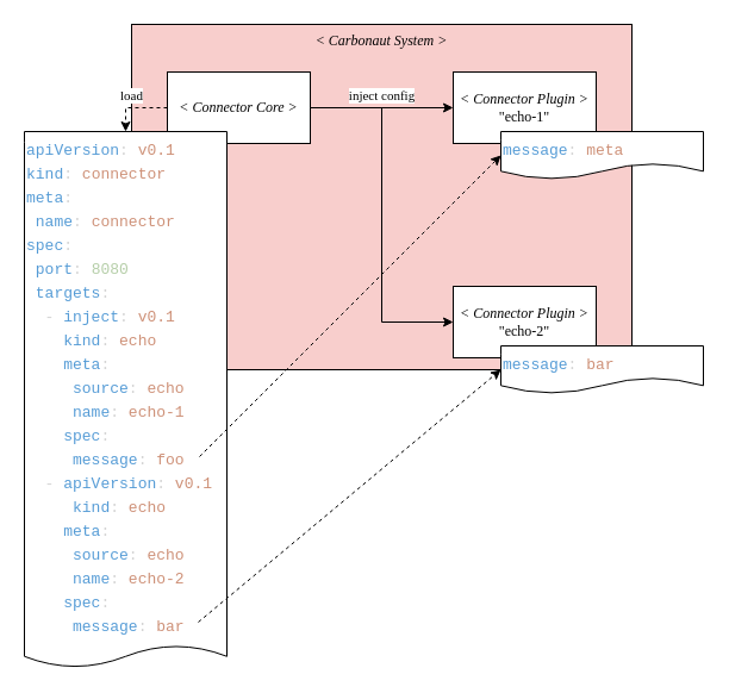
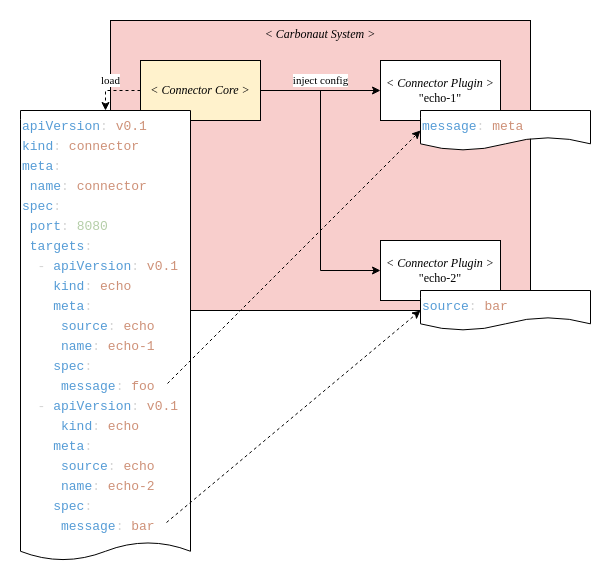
- <mxCell id="6" value="&lt;i&gt;&amp;lt; Connector Core &amp;gt;&lt;/i&gt;" style="rounded=0;whiteSpace=wrap;html=1;fontFamily=Graphik;" vertex="1" parent="1"><mxGeometry x="140" y="60" width="120" height="60" as="geometry" /></mxCell>
+ <mxCell id="6" value="&lt;i&gt;&amp;lt; Connector Core &amp;gt;&lt;/i&gt;" style="rounded=0;whiteSpace=wrap;html=1;fontFamily=Graphik;fillColor=#fff2cc;" vertex="1" parent="1"><mxGeometry x="140" y="60" width="120" height="60" as="geometry" /></mxCell>
- <mxCell id="9" value="&lt;div style=&quot;font-family: Menlo, Monaco, &amp;quot;Courier New&amp;quot;, monospace; font-size: 13px; line-height: 20px;&quot;&gt;&lt;div style=&quot;color: rgb(212, 212, 212);&quot;&gt;&lt;span style=&quot;background-color: rgb(255, 255, 255);&quot;&gt;&lt;span style=&quot;color: rgb(86, 156, 214);&quot;&gt;apiVersion&lt;/span&gt;:&amp;nbsp;&lt;/span&gt;&lt;span style=&quot;background-color: rgb(255, 255, 255); color: rgb(206, 145, 120);&quot;&gt;v0.1&lt;/span&gt;&lt;/div&gt;&lt;div style=&quot;color: rgb(212, 212, 212);&quot;&gt;&lt;span style=&quot;background-color: rgb(255, 255, 255);&quot;&gt;&lt;span style=&quot;color: #569cd6;&quot;&gt;kind&lt;/span&gt;: &lt;span style=&quot;color: #ce9178;&quot;&gt;connector&lt;/span&gt;&lt;/span&gt;&lt;/div&gt;&lt;div style=&quot;color: rgb(212, 212, 212);&quot;&gt;&lt;span style=&quot;background-color: rgb(255, 255, 255);&quot;&gt;&lt;span style=&quot;color: #569cd6;&quot;&gt;meta&lt;/span&gt;:&lt;/span&gt;&lt;/div&gt;&lt;div style=&quot;color: rgb(212, 212, 212);&quot;&gt;&lt;span style=&quot;background-color: rgb(255, 255, 255);&quot;&gt;&lt;span style=&quot;color: #569cd6;&quot;&gt;&amp;nbsp;name&lt;/span&gt;: &lt;span style=&quot;color: #ce9178;&quot;&gt;connector&lt;/span&gt;&lt;/span&gt;&lt;/div&gt;&lt;div style=&quot;color: rgb(212, 212, 212);&quot;&gt;&lt;span style=&quot;background-color: rgb(255, 255, 255);&quot;&gt;&lt;span style=&quot;color: #569cd6;&quot;&gt;spec&lt;/span&gt;:&lt;/span&gt;&lt;/div&gt;&lt;div style=&quot;color: rgb(212, 212, 212);&quot;&gt;&lt;span style=&quot;background-color: rgb(255, 255, 255);&quot;&gt;&lt;span style=&quot;color: #569cd6;&quot;&gt;&amp;nbsp;port&lt;/span&gt;: &lt;span style=&quot;color: #b5cea8;&quot;&gt;8080&lt;/span&gt;&lt;/span&gt;&lt;/div&gt;&lt;div style=&quot;color: rgb(212, 212, 212);&quot;&gt;  &lt;span style=&quot;background-color: rgb(255, 255, 255);&quot;&gt;&lt;span style=&quot;color: #569cd6;&quot;&gt;&amp;nbsp;targets&lt;/span&gt;:&lt;/span&gt;&lt;/div&gt;&lt;div style=&quot;&quot;&gt;&lt;span style=&quot;background-color: rgb(255, 255, 255);&quot;&gt;&lt;font color=&quot;#d4d4d4&quot;&gt;&amp;nbsp; -&amp;nbsp;&lt;/font&gt;&lt;span style=&quot;color: rgb(86, 156, 214);&quot;&gt;inject&lt;/span&gt;&lt;font color=&quot;#d4d4d4&quot;&gt;: &lt;/font&gt;&lt;span style=&quot;color: rgb(206, 145, 120);&quot;&gt;v0.1&lt;/span&gt;&lt;/span&gt;&lt;/div&gt;&lt;div style=&quot;color: rgb(212, 212, 212);&quot;&gt;      &lt;span style=&quot;background-color: rgb(255, 255, 255);&quot;&gt;&lt;span style=&quot;color: #569cd6;&quot;&gt;&amp;nbsp; &amp;nbsp; kind&lt;/span&gt;: &lt;span style=&quot;color: #ce9178;&quot;&gt;echo&lt;/span&gt;&lt;/span&gt;&lt;/div&gt;&lt;div style=&quot;color: rgb(212, 212, 212);&quot;&gt;      &lt;span style=&quot;background-color: rgb(255, 255, 255);&quot;&gt;&lt;span style=&quot;color: #569cd6;&quot;&gt;&amp;nbsp; &amp;nbsp; meta&lt;/span&gt;:&lt;/span&gt;&lt;/div&gt;&lt;div style=&quot;color: rgb(212, 212, 212);&quot;&gt;        &lt;span style=&quot;background-color: rgb(255, 255, 255);&quot;&gt;&lt;span style=&quot;color: #569cd6;&quot;&gt;&amp;nbsp; &amp;nbsp; &amp;nbsp;source&lt;/span&gt;: &lt;span style=&quot;color: #ce9178;&quot;&gt;echo&lt;/span&gt;&lt;/span&gt;&lt;/div&gt;&lt;div style=&quot;color: rgb(212, 212, 212);&quot;&gt;        &lt;span style=&quot;background-color: rgb(255, 255, 255);&quot;&gt;&lt;span style=&quot;color: #569cd6;&quot;&gt;&amp;nbsp; &amp;nbsp; &amp;nbsp;name&lt;/span&gt;: &lt;span style=&quot;color: #ce9178;&quot;&gt;echo-1&lt;/span&gt;&lt;/span&gt;&lt;/div&gt;&lt;div style=&quot;color: rgb(212, 212, 212);&quot;&gt;      &lt;span style=&quot;background-color: rgb(255, 255, 255);&quot;&gt;&lt;span style=&quot;color: #569cd6;&quot;&gt;&amp;nbsp; &amp;nbsp; spec&lt;/span&gt;:&lt;/span&gt;&lt;/div&gt;&lt;div style=&quot;color: rgb(212, 212, 212);&quot;&gt;        &lt;span style=&quot;background-color: rgb(255, 255, 255);&quot;&gt;&lt;span style=&quot;color: #569cd6;&quot;&gt;&amp;nbsp; &amp;nbsp; &amp;nbsp;message&lt;/span&gt;: &lt;span style=&quot;color: #ce9178;&quot;&gt;foo&lt;/span&gt;&lt;/span&gt;&lt;/div&gt;&lt;div style=&quot;color: rgb(212, 212, 212);&quot;&gt;&lt;span style=&quot;background-color: rgb(255, 255, 255);&quot;&gt;&amp;nbsp; -&amp;nbsp;&lt;/span&gt;&lt;span style=&quot;background-color: rgb(255, 255, 255);&quot;&gt;&lt;span style=&quot;color: #569cd6;&quot;&gt;apiVersion&lt;/span&gt;: &lt;span style=&quot;color: #ce9178;&quot;&gt;v0.1&lt;/span&gt;&lt;/span&gt;&lt;/div&gt;&lt;div style=&quot;color: rgb(212, 212, 212);&quot;&gt;      &lt;span style=&quot;background-color: rgb(255, 255, 255);&quot;&gt;&lt;span style=&quot;color: #569cd6;&quot;&gt;&amp;nbsp; &amp;nbsp; &amp;nbsp;kind&lt;/span&gt;: &lt;span style=&quot;color: #ce9178;&quot;&gt;echo&lt;/span&gt;&lt;/span&gt;&lt;/div&gt;&lt;div style=&quot;color: rgb(212, 212, 212);&quot;&gt;      &lt;span style=&quot;background-color: rgb(255, 255, 255);&quot;&gt;&lt;span style=&quot;color: #569cd6;&quot;&gt;&amp;nbsp; &amp;nbsp; meta&lt;/span&gt;:&lt;/span&gt;&lt;/div&gt;&lt;div style=&quot;color: rgb(212, 212, 212);&quot;&gt;        &lt;span style=&quot;background-color: rgb(255, 255, 255);&quot;&gt;&lt;span style=&quot;color: #569cd6;&quot;&gt;&amp;nbsp; &amp;nbsp; &amp;nbsp;source&lt;/span&gt;: &lt;span style=&quot;color: #ce9178;&quot;&gt;echo&lt;/span&gt;&lt;/span&gt;&lt;/div&gt;&lt;div style=&quot;color: rgb(212, 212, 212);&quot;&gt;        &lt;span style=&quot;background-color: rgb(255, 255, 255);&quot;&gt;&lt;span style=&quot;color: #569cd6;&quot;&gt;&amp;nbsp; &amp;nbsp; &amp;nbsp;name&lt;/span&gt;: &lt;span style=&quot;color: #ce9178;&quot;&gt;echo-2&lt;/span&gt;&lt;/span&gt;&lt;/div&gt;&lt;div style=&quot;color: rgb(212, 212, 212);&quot;&gt;      &lt;span style=&quot;background-color: rgb(255, 255, 255);&quot;&gt;&lt;span style=&quot;color: #569cd6;&quot;&gt;&amp;nbsp; &amp;nbsp; spec&lt;/span&gt;:&lt;/span&gt;&lt;/div&gt;&lt;div style=&quot;color: rgb(212, 212, 212);&quot;&gt;        &lt;span style=&quot;background-color: rgb(255, 255, 255);&quot;&gt;&lt;span style=&quot;color: #569cd6;&quot;&gt;&amp;nbsp; &amp;nbsp; &amp;nbsp;message&lt;/span&gt;: &lt;span style=&quot;color: #ce9178;&quot;&gt;bar&lt;/span&gt;&lt;/span&gt;&lt;/div&gt;&lt;br&gt;&lt;/div&gt;" style="shape=document;whiteSpace=wrap;html=1;boundedLbl=1;fontFamily=Graphik;size=0.041;align=left;verticalAlign=top;" vertex="1" parent="1"><mxGeometry x="20" y="110" width="170" height="450" as="geometry" /></mxCell>
+ <mxCell id="9" value="&lt;div style=&quot;font-family: Menlo, Monaco, &amp;quot;Courier New&amp;quot;, monospace; font-size: 13px; line-height: 20px;&quot;&gt;&lt;div style=&quot;color: rgb(212, 212, 212);&quot;&gt;&lt;span style=&quot;background-color: rgb(255, 255, 255);&quot;&gt;&lt;span style=&quot;color: rgb(86, 156, 214);&quot;&gt;apiVersion&lt;/span&gt;:&amp;nbsp;&lt;/span&gt;&lt;span style=&quot;background-color: rgb(255, 255, 255); color: rgb(206, 145, 120);&quot;&gt;v0.1&lt;/span&gt;&lt;/div&gt;&lt;div style=&quot;color: rgb(212, 212, 212);&quot;&gt;&lt;span style=&quot;background-color: rgb(255, 255, 255);&quot;&gt;&lt;span style=&quot;color: #569cd6;&quot;&gt;kind&lt;/span&gt;: &lt;span style=&quot;color: #ce9178;&quot;&gt;connector&lt;/span&gt;&lt;/span&gt;&lt;/div&gt;&lt;div style=&quot;color: rgb(212, 212, 212);&quot;&gt;&lt;span style=&quot;background-color: rgb(255, 255, 255);&quot;&gt;&lt;span style=&quot;color: #569cd6;&quot;&gt;meta&lt;/span&gt;:&lt;/span&gt;&lt;/div&gt;&lt;div style=&quot;color: rgb(212, 212, 212);&quot;&gt;&lt;span style=&quot;background-color: rgb(255, 255, 255);&quot;&gt;&lt;span style=&quot;color: #569cd6;&quot;&gt;&amp;nbsp;name&lt;/span&gt;: &lt;span style=&quot;color: #ce9178;&quot;&gt;connector&lt;/span&gt;&lt;/span&gt;&lt;/div&gt;&lt;div style=&quot;color: rgb(212, 212, 212);&quot;&gt;&lt;span style=&quot;background-color: rgb(255, 255, 255);&quot;&gt;&lt;span style=&quot;color: #569cd6;&quot;&gt;spec&lt;/span&gt;:&lt;/span&gt;&lt;/div&gt;&lt;div style=&quot;color: rgb(212, 212, 212);&quot;&gt;&lt;span style=&quot;background-color: rgb(255, 255, 255);&quot;&gt;&lt;span style=&quot;color: #569cd6;&quot;&gt;&amp;nbsp;port&lt;/span&gt;: &lt;span style=&quot;color: #b5cea8;&quot;&gt;8080&lt;/span&gt;&lt;/span&gt;&lt;/div&gt;&lt;div style=&quot;color: rgb(212, 212, 212);&quot;&gt;  &lt;span style=&quot;background-color: rgb(255, 255, 255);&quot;&gt;&lt;span style=&quot;color: #569cd6;&quot;&gt;&amp;nbsp;targets&lt;/span&gt;:&lt;/span&gt;&lt;/div&gt;&lt;div style=&quot;&quot;&gt;&lt;span style=&quot;background-color: rgb(255, 255, 255);&quot;&gt;&lt;font color=&quot;#d4d4d4&quot;&gt;&amp;nbsp; -&amp;nbsp;&lt;/font&gt;&lt;span style=&quot;color: rgb(86, 156, 214);&quot;&gt;apiVersion&lt;/span&gt;&lt;font color=&quot;#d4d4d4&quot;&gt;: &lt;/font&gt;&lt;span style=&quot;color: rgb(206, 145, 120);&quot;&gt;v0.1&lt;/span&gt;&lt;/span&gt;&lt;/div&gt;&lt;div style=&quot;color: rgb(212, 212, 212);&quot;&gt;      &lt;span style=&quot;background-color: rgb(255, 255, 255);&quot;&gt;&lt;span style=&quot;color: #569cd6;&quot;&gt;&amp;nbsp; &amp;nbsp; kind&lt;/span&gt;: &lt;span style=&quot;color: #ce9178;&quot;&gt;echo&lt;/span&gt;&lt;/span&gt;&lt;/div&gt;&lt;div style=&quot;color: rgb(212, 212, 212);&quot;&gt;      &lt;span style=&quot;background-color: rgb(255, 255, 255);&quot;&gt;&lt;span style=&quot;color: #569cd6;&quot;&gt;&amp;nbsp; &amp;nbsp; meta&lt;/span&gt;:&lt;/span&gt;&lt;/div&gt;&lt;div style=&quot;color: rgb(212, 212, 212);&quot;&gt;        &lt;span style=&quot;background-color: rgb(255, 255, 255);&quot;&gt;&lt;span style=&quot;color: #569cd6;&quot;&gt;&amp;nbsp; &amp;nbsp; &amp;nbsp;source&lt;/span&gt;: &lt;span style=&quot;color: #ce9178;&quot;&gt;echo&lt;/span&gt;&lt;/span&gt;&lt;/div&gt;&lt;div style=&quot;color: rgb(212, 212, 212);&quot;&gt;        &lt;span style=&quot;background-color: rgb(255, 255, 255);&quot;&gt;&lt;span style=&quot;color: #569cd6;&quot;&gt;&amp;nbsp; &amp;nbsp; &amp;nbsp;name&lt;/span&gt;: &lt;span style=&quot;color: #ce9178;&quot;&gt;echo-1&lt;/span&gt;&lt;/span&gt;&lt;/div&gt;&lt;div style=&quot;color: rgb(212, 212, 212);&quot;&gt;      &lt;span style=&quot;background-color: rgb(255, 255, 255);&quot;&gt;&lt;span style=&quot;color: #569cd6;&quot;&gt;&amp;nbsp; &amp;nbsp; spec&lt;/span&gt;:&lt;/span&gt;&lt;/div&gt;&lt;div style=&quot;color: rgb(212, 212, 212);&quot;&gt;        &lt;span style=&quot;background-color: rgb(255, 255, 255);&quot;&gt;&lt;span style=&quot;color: #569cd6;&quot;&gt;&amp;nbsp; &amp;nbsp; &amp;nbsp;message&lt;/span&gt;: &lt;span style=&quot;color: #ce9178;&quot;&gt;foo&lt;/span&gt;&lt;/span&gt;&lt;/div&gt;&lt;div style=&quot;color: rgb(212, 212, 212);&quot;&gt;&lt;span style=&quot;background-color: rgb(255, 255, 255);&quot;&gt;&amp;nbsp; -&amp;nbsp;&lt;/span&gt;&lt;span style=&quot;background-color: rgb(255, 255, 255);&quot;&gt;&lt;span style=&quot;color: #569cd6;&quot;&gt;apiVersion&lt;/span&gt;: &lt;span style=&quot;color: #ce9178;&quot;&gt;v0.1&lt;/span&gt;&lt;/span&gt;&lt;/div&gt;&lt;div style=&quot;color: rgb(212, 212, 212);&quot;&gt;      &lt;span style=&quot;background-color: rgb(255, 255, 255);&quot;&gt;&lt;span style=&quot;color: #569cd6;&quot;&gt;&amp;nbsp; &amp;nbsp; &amp;nbsp;kind&lt;/span&gt;: &lt;span style=&quot;color: #ce9178;&quot;&gt;echo&lt;/span&gt;&lt;/span&gt;&lt;/div&gt;&lt;div style=&quot;color: rgb(212, 212, 212);&quot;&gt;      &lt;span style=&quot;background-color: rgb(255, 255, 255);&quot;&gt;&lt;span style=&quot;color: #569cd6;&quot;&gt;&amp;nbsp; &amp;nbsp; meta&lt;/span&gt;:&lt;/span&gt;&lt;/div&gt;&lt;div style=&quot;color: rgb(212, 212, 212);&quot;&gt;        &lt;span style=&quot;background-color: rgb(255, 255, 255);&quot;&gt;&lt;span style=&quot;color: #569cd6;&quot;&gt;&amp;nbsp; &amp;nbsp; &amp;nbsp;source&lt;/span&gt;: &lt;span style=&quot;color: #ce9178;&quot;&gt;echo&lt;/span&gt;&lt;/span&gt;&lt;/div&gt;&lt;div style=&quot;color: rgb(212, 212, 212);&quot;&gt;        &lt;span style=&quot;background-color: rgb(255, 255, 255);&quot;&gt;&lt;span style=&quot;color: #569cd6;&quot;&gt;&amp;nbsp; &amp;nbsp; &amp;nbsp;name&lt;/span&gt;: &lt;span style=&quot;color: #ce9178;&quot;&gt;echo-2&lt;/span&gt;&lt;/span&gt;&lt;/div&gt;&lt;div style=&quot;color: rgb(212, 212, 212);&quot;&gt;      &lt;span style=&quot;background-color: rgb(255, 255, 255);&quot;&gt;&lt;span style=&quot;color: #569cd6;&quot;&gt;&amp;nbsp; &amp;nbsp; spec&lt;/span&gt;:&lt;/span&gt;&lt;/div&gt;&lt;div style=&quot;color: rgb(212, 212, 212);&quot;&gt;        &lt;span style=&quot;background-color: rgb(255, 255, 255);&quot;&gt;&lt;span style=&quot;color: #569cd6;&quot;&gt;&amp;nbsp; &amp;nbsp; &amp;nbsp;message&lt;/span&gt;: &lt;span style=&quot;color: #ce9178;&quot;&gt;bar&lt;/span&gt;&lt;/span&gt;&lt;/div&gt;&lt;br&gt;&lt;/div&gt;" style="shape=document;whiteSpace=wrap;html=1;boundedLbl=1;fontFamily=Graphik;size=0.041;align=left;verticalAlign=top;" vertex="1" parent="1"><mxGeometry x="20" y="110" width="170" height="450" as="geometry" /></mxCell>
- <mxCell id="11" value="&lt;div style=&quot;font-family: Menlo, Monaco, &amp;quot;Courier New&amp;quot;, monospace; font-size: 13px; line-height: 20px;&quot;&gt;&lt;div style=&quot;color: rgb(212, 212, 212);&quot;&gt;&lt;span style=&quot;color: rgb(86, 156, 214);&quot;&gt;message&lt;/span&gt;&lt;span style=&quot;background-color: rgb(255, 255, 255);&quot;&gt;: &lt;/span&gt;&lt;span style=&quot;color: rgb(206, 145, 120);&quot;&gt;bar&lt;/span&gt;&lt;/div&gt;&lt;/div&gt;" style="shape=document;whiteSpace=wrap;html=1;boundedLbl=1;fontFamily=Graphik;size=0.333;align=left;verticalAlign=top;" vertex="1" parent="1"><mxGeometry x="420" y="290" width="170" height="40" as="geometry" /></mxCell>
+ <mxCell id="11" value="&lt;div style=&quot;font-family: Menlo, Monaco, &amp;quot;Courier New&amp;quot;, monospace; font-size: 13px; line-height: 20px;&quot;&gt;&lt;div style=&quot;color: rgb(212, 212, 212);&quot;&gt;&lt;span style=&quot;color: rgb(86, 156, 214);&quot;&gt;source&lt;/span&gt;&lt;span style=&quot;background-color: rgb(255, 255, 255);&quot;&gt;: &lt;/span&gt;&lt;span style=&quot;color: rgb(206, 145, 120);&quot;&gt;bar&lt;/span&gt;&lt;/div&gt;&lt;/div&gt;" style="shape=document;whiteSpace=wrap;html=1;boundedLbl=1;fontFamily=Graphik;size=0.333;align=left;verticalAlign=top;" vertex="1" parent="1"><mxGeometry x="420" y="290" width="170" height="40" as="geometry" /></mxCell>
